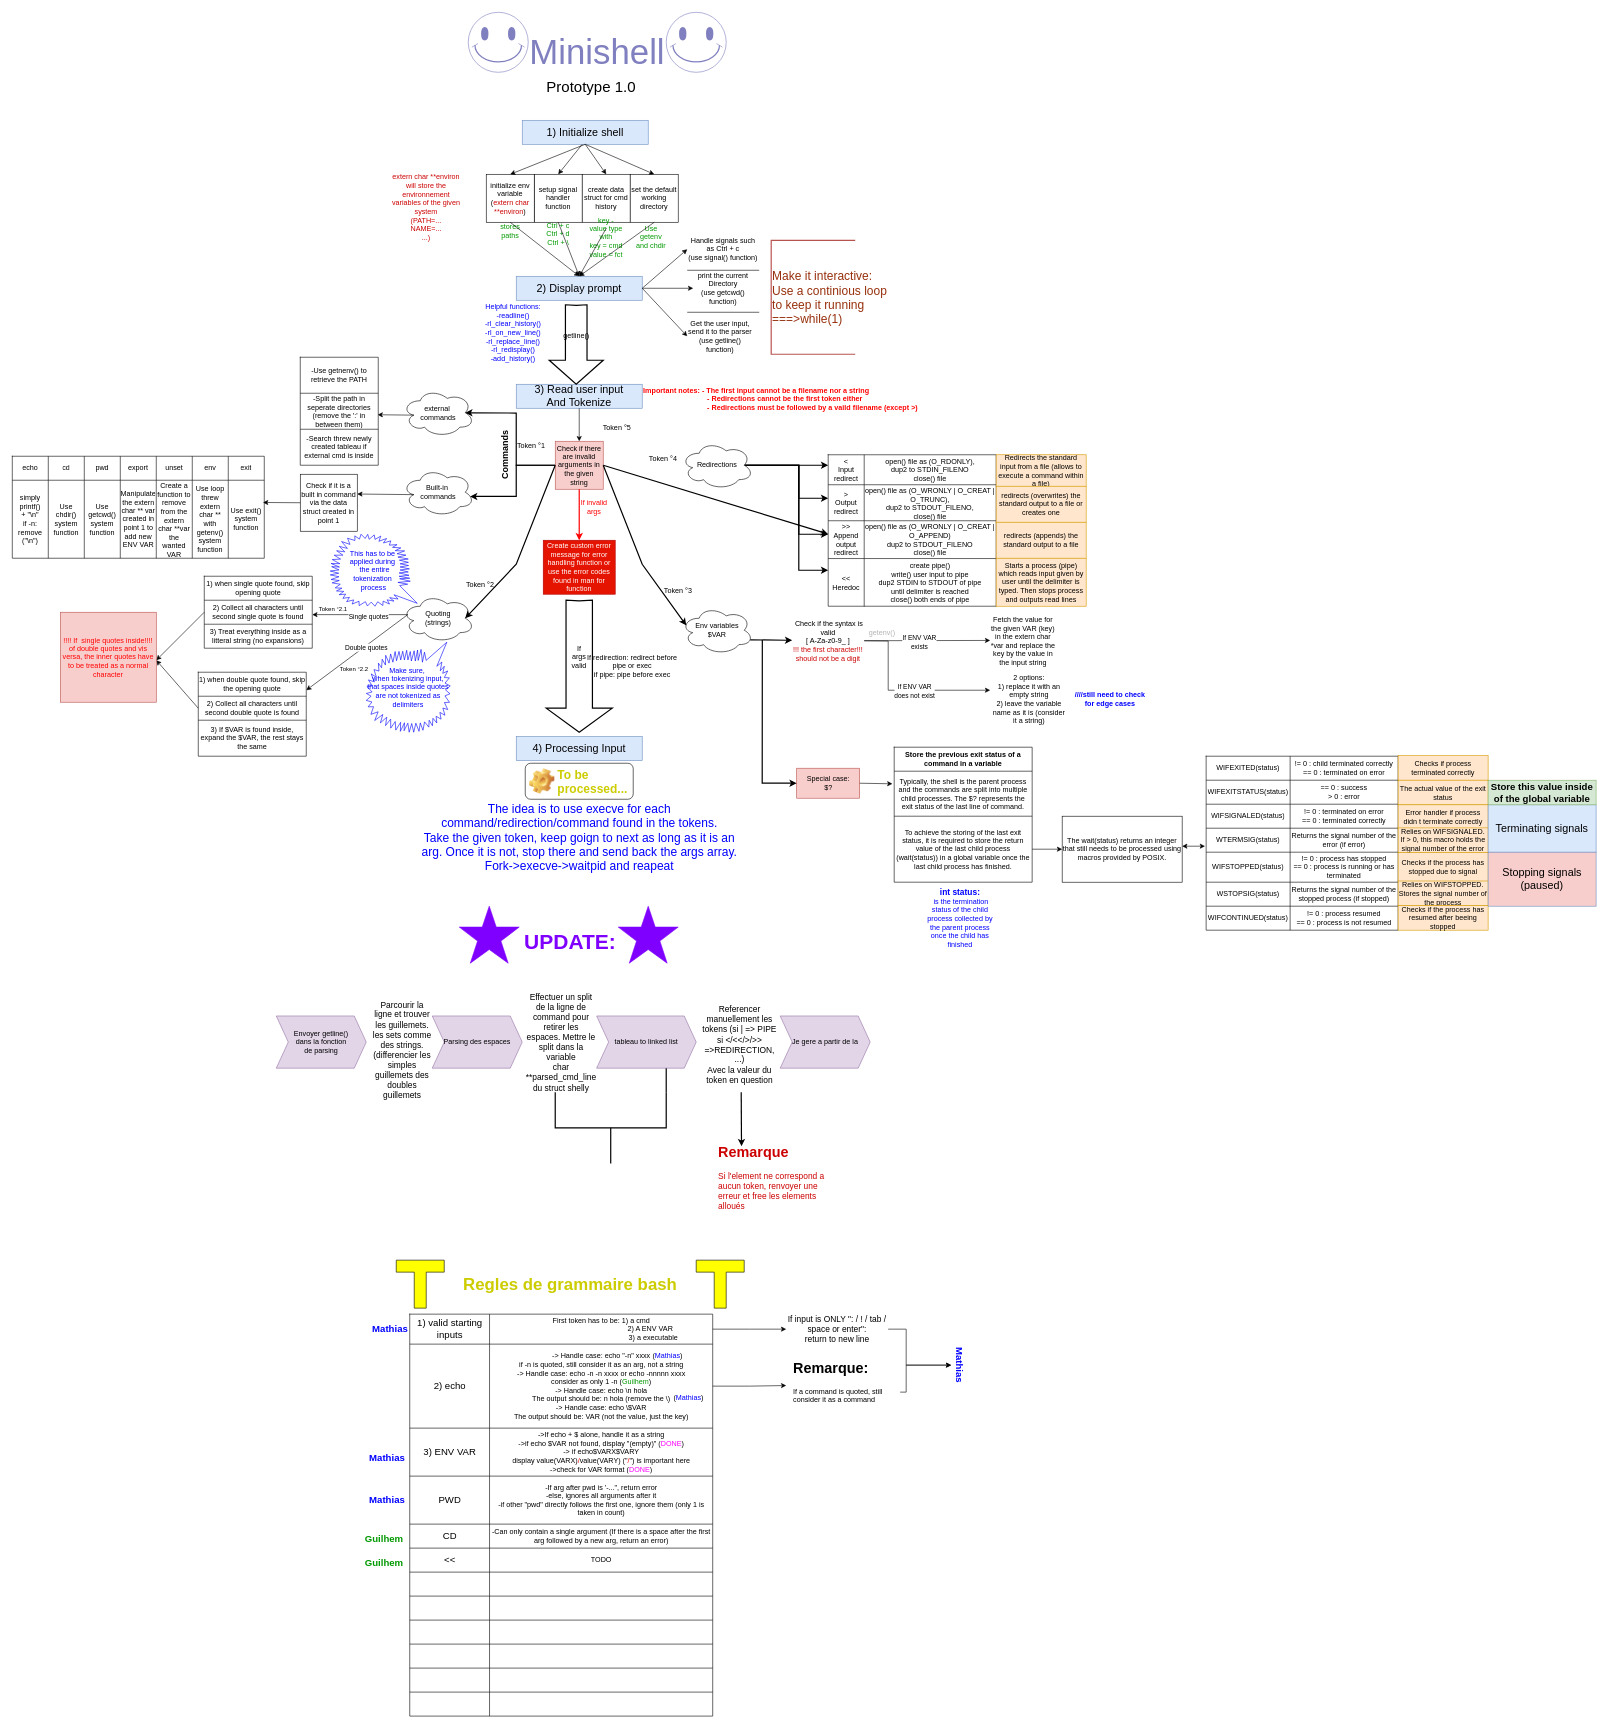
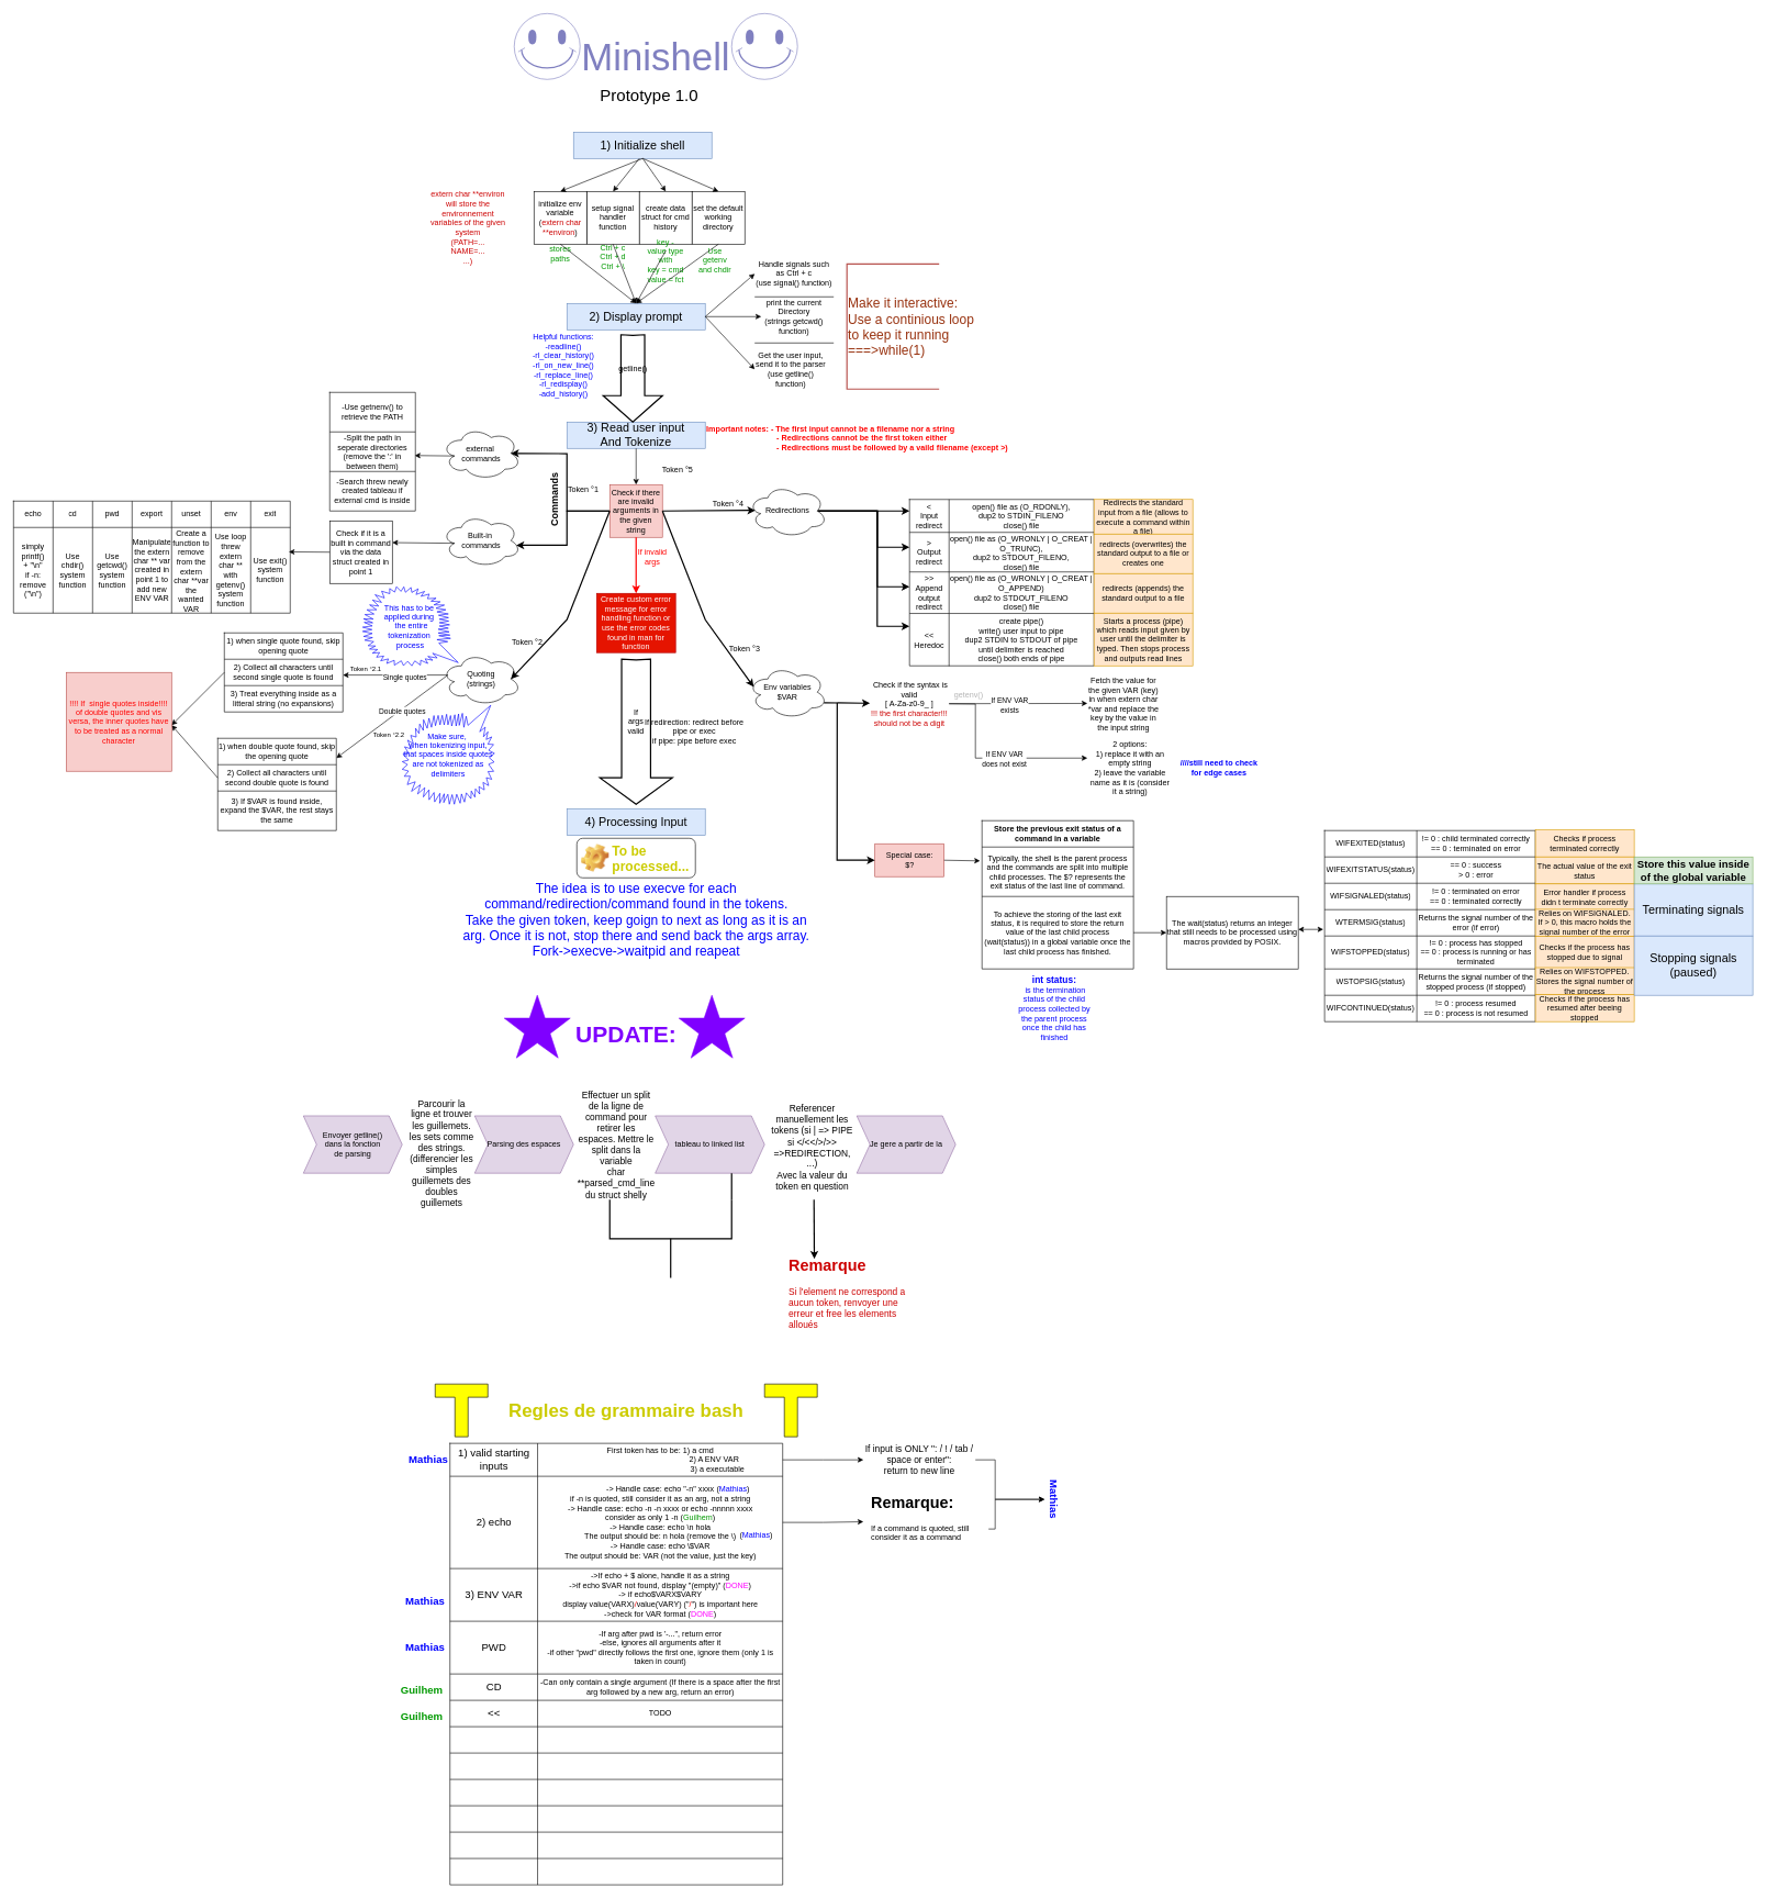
- <mxCell id="10" value="&lt;div&gt;print the current Directory&lt;/div&gt;&lt;div&gt;(use getcwd()&lt;/div&gt;&lt;div&gt;function)&lt;br&gt;&lt;/div&gt;" style="text;html=1;align=center;verticalAlign=middle;whiteSpace=wrap;rounded=0;" parent="1" vertex="1"><mxGeometry x="1155" y="452.5" width="100" height="55" as="geometry" /></mxCell>
+ <mxCell id="10" value="&lt;div&gt;print the current Directory&lt;/div&gt;&lt;div&gt;(strings getcwd()&lt;/div&gt;&lt;div&gt;function)&lt;br&gt;&lt;/div&gt;" style="text;html=1;align=center;verticalAlign=middle;whiteSpace=wrap;rounded=0;" parent="1" vertex="1"><mxGeometry x="1155" y="452.5" width="100" height="55" as="geometry" /></mxCell>
- <mxCell id="75" value="" style="endArrow=classic;html=1;rounded=0;strokeWidth=2;exitX=1;exitY=0.5;exitDx=0;exitDy=0;" parent="1" source="60" target="84" edge="1"><mxGeometry width="50" height="50" relative="1" as="geometry"><mxPoint x="1000" y="772.5" as="sourcePoint" /><mxPoint x="1230" y="762.5" as="targetPoint" /></mxGeometry></mxCell>
+ <mxCell id="75" value="" style="endArrow=classic;html=1;rounded=0;strokeWidth=2;entryX=0.092;entryY=0.488;entryDx=0;entryDy=0;entryPerimeter=0;exitX=1;exitY=0.5;exitDx=0;exitDy=0;" parent="1" source="60" target="71" edge="1"><mxGeometry width="50" height="50" relative="1" as="geometry"><mxPoint x="1000" y="772.5" as="sourcePoint" /><mxPoint x="1230" y="762.5" as="targetPoint" /></mxGeometry></mxCell>
- <mxCell id="108" value="Fetch the value for the given VAR (key) in the extern char *var and replace the key by the value in the input string" style="text;html=1;align=center;verticalAlign=middle;whiteSpace=wrap;rounded=0;" parent="1" vertex="1"><mxGeometry x="1650" y="1022.5" width="110" height="90" as="geometry" /></mxCell>
+ <mxCell id="108" value="Fetch the value for the given VAR (key) in when extern char *var and replace the key by the value in the input string" style="text;html=1;align=center;verticalAlign=middle;whiteSpace=wrap;rounded=0;" parent="1" vertex="1"><mxGeometry x="1650" y="1022.5" width="110" height="90" as="geometry" /></mxCell>
- <mxCell id="155" value="&lt;font style=&quot;font-size: 18px;&quot;&gt;Stopping signals (paused)&lt;br&gt;&lt;/font&gt;" style="rounded=0;whiteSpace=wrap;html=1;fillColor=#f8cecc;strokeColor=#6c8ebf;" parent="1" vertex="1"><mxGeometry x="2480" y="1420" width="180" height="90" as="geometry" /></mxCell>
+ <mxCell id="155" value="&lt;font style=&quot;font-size: 18px;&quot;&gt;Stopping signals (paused)&lt;br&gt;&lt;/font&gt;" style="rounded=0;whiteSpace=wrap;html=1;fillColor=#dae8fc;strokeColor=#6c8ebf;" parent="1" vertex="1"><mxGeometry x="2480" y="1420" width="180" height="90" as="geometry" /></mxCell>
